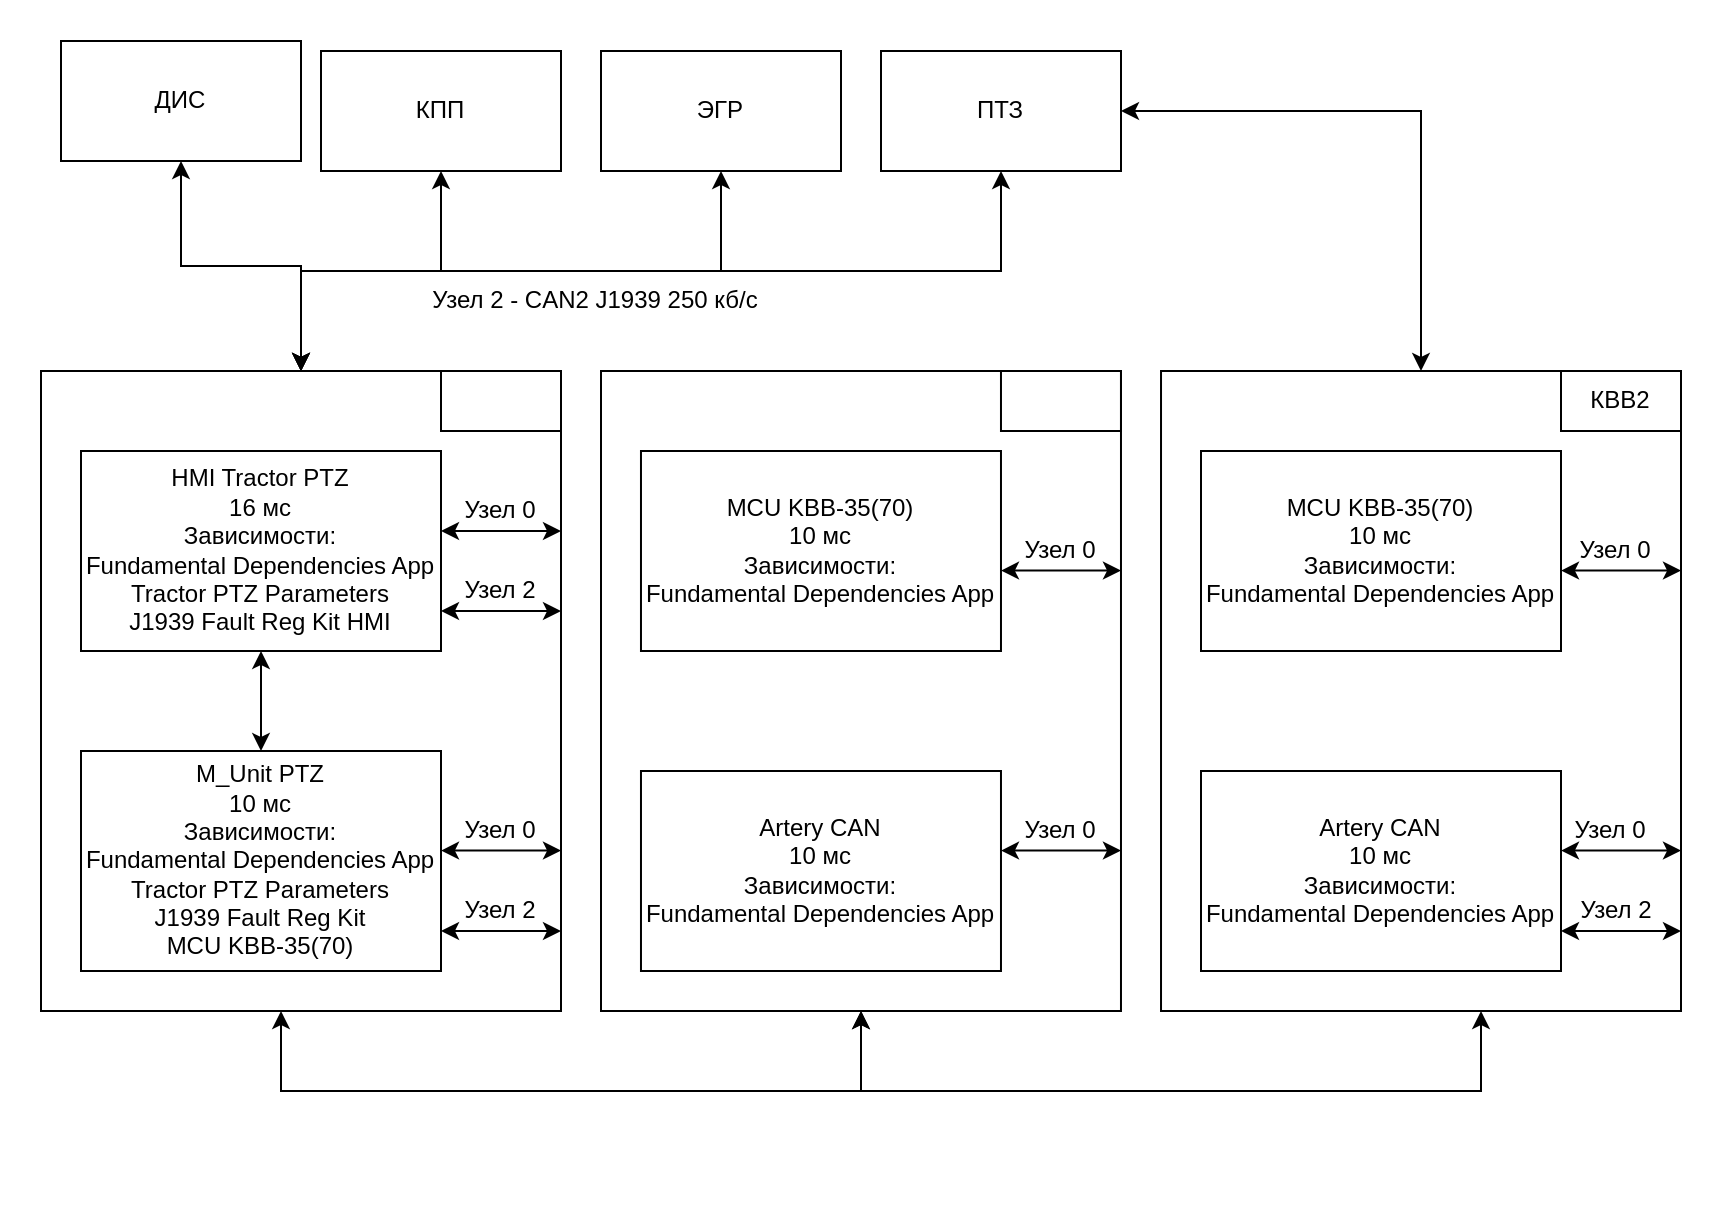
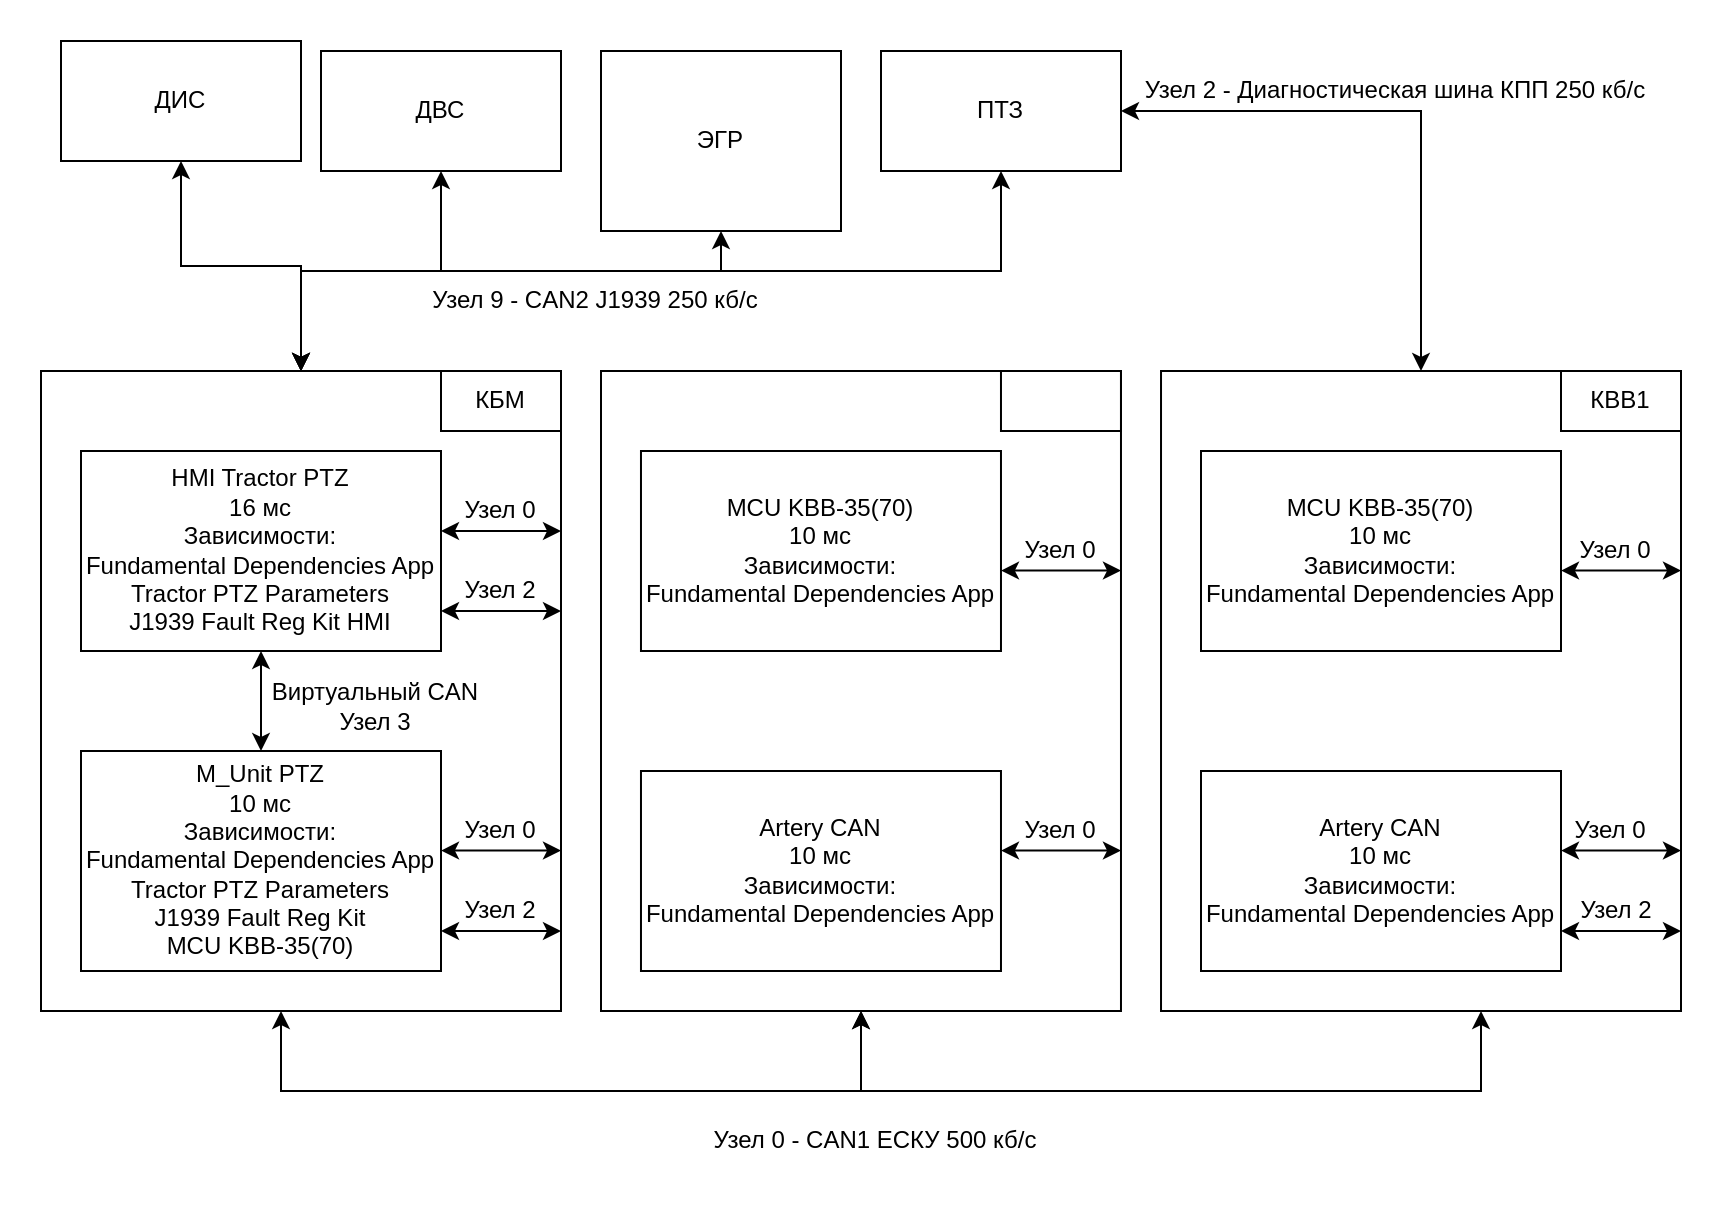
+ <mxCell id="51" value="Узел 2 - Диагностическая шина КПП 250 кб/с" style="text;html=1;strokeColor=none;fillColor=none;align=center;verticalAlign=middle;whiteSpace=wrap;rounded=0;" vertex="1" parent="1"><mxGeometry x="560" y="30" width="275" height="30" as="geometry" /></mxCell>
- <mxCell id="18" value="КПП" style="rounded=0;whiteSpace=wrap;html=1;" parent="1" vertex="1"><mxGeometry x="160" y="25" width="120" height="60" as="geometry" /></mxCell>
+ <mxCell id="18" value="ДВС" style="rounded=0;whiteSpace=wrap;html=1;" parent="1" vertex="1"><mxGeometry x="160" y="25" width="120" height="60" as="geometry" /></mxCell>
- <mxCell id="21" value="ЭГР" style="rounded=0;whiteSpace=wrap;html=1;" vertex="1" parent="1"><mxGeometry x="300" y="25" width="120" height="60" as="geometry" /></mxCell>
+ <mxCell id="21" value="ЭГР" style="rounded=0;whiteSpace=wrap;html=1;" vertex="1" parent="1"><mxGeometry x="300" y="25" width="120" height="90" as="geometry" /></mxCell>
- <mxCell id="50" value="Узел 2 - CAN2 J1939 250 кб/с" style="text;html=1;strokeColor=none;fillColor=none;align=center;verticalAlign=middle;whiteSpace=wrap;rounded=0;" vertex="1" parent="1"><mxGeometry x="185" y="135" width="225" height="30" as="geometry" /></mxCell>
+ <mxCell id="50" value="Узел 9 - CAN2 J1939 250 кб/с" style="text;html=1;strokeColor=none;fillColor=none;align=center;verticalAlign=middle;whiteSpace=wrap;rounded=0;" vertex="1" parent="1"><mxGeometry x="185" y="135" width="225" height="30" as="geometry" /></mxCell>
+ <mxCell id="4" value="КБМ" style="text;html=1;strokeColor=none;fillColor=none;align=center;verticalAlign=middle;whiteSpace=wrap;rounded=0;" parent="1" vertex="1"><mxGeometry x="220" y="185" width="60" height="30" as="geometry" /></mxCell>
- <mxCell id="27" value="КВВ2" style="text;html=1;strokeColor=none;fillColor=none;align=center;verticalAlign=middle;whiteSpace=wrap;rounded=0;" vertex="1" parent="1"><mxGeometry x="780" y="185" width="60" height="30" as="geometry" /></mxCell>
+ <mxCell id="27" value="КВВ1" style="text;html=1;strokeColor=none;fillColor=none;align=center;verticalAlign=middle;whiteSpace=wrap;rounded=0;" vertex="1" parent="1"><mxGeometry x="780" y="185" width="60" height="30" as="geometry" /></mxCell>
+ <mxCell id="9" value="Виртуальный CAN&lt;br&gt;Узел 3" style="text;html=1;strokeColor=none;fillColor=none;align=center;verticalAlign=middle;whiteSpace=wrap;rounded=0;" parent="1" vertex="1"><mxGeometry x="130" y="330" width="115" height="45" as="geometry" /></mxCell>
+ <mxCell id="52" value="Узел 0 - CAN1 ЕСКУ 500 кб/с" style="text;html=1;strokeColor=none;fillColor=none;align=center;verticalAlign=middle;whiteSpace=wrap;rounded=0;" vertex="1" parent="1"><mxGeometry x="324.99" y="555" width="225" height="30" as="geometry" /></mxCell>
